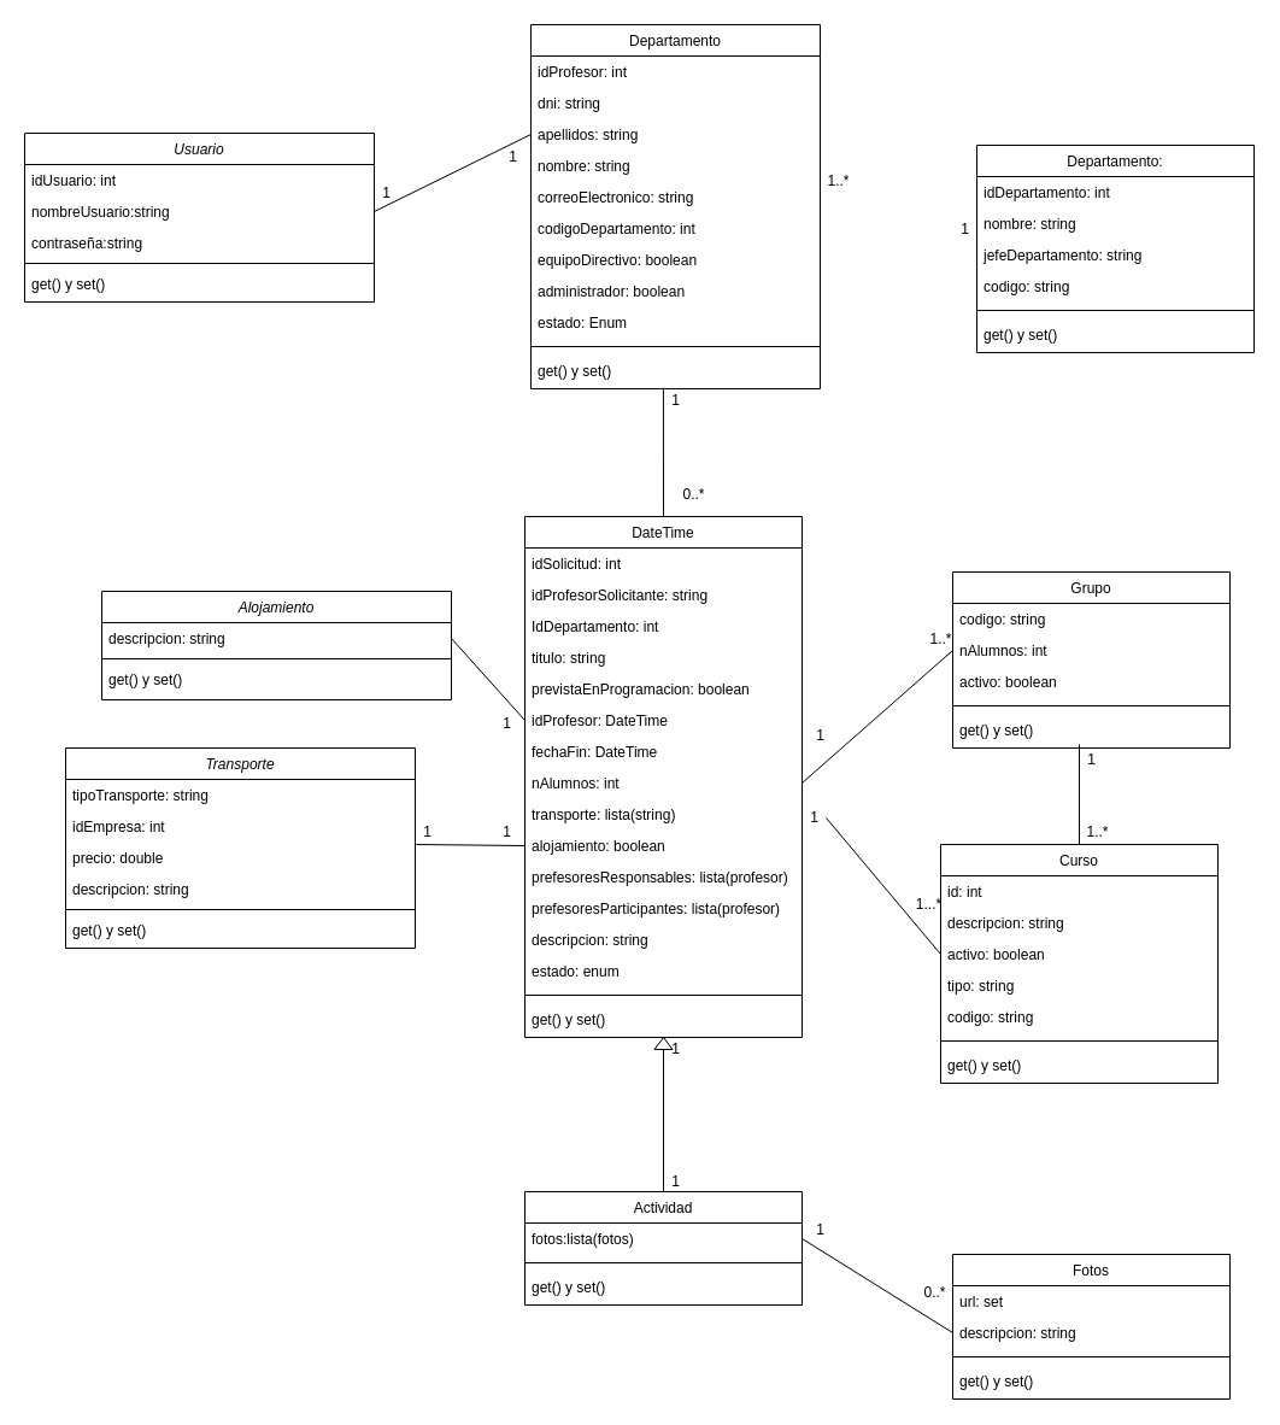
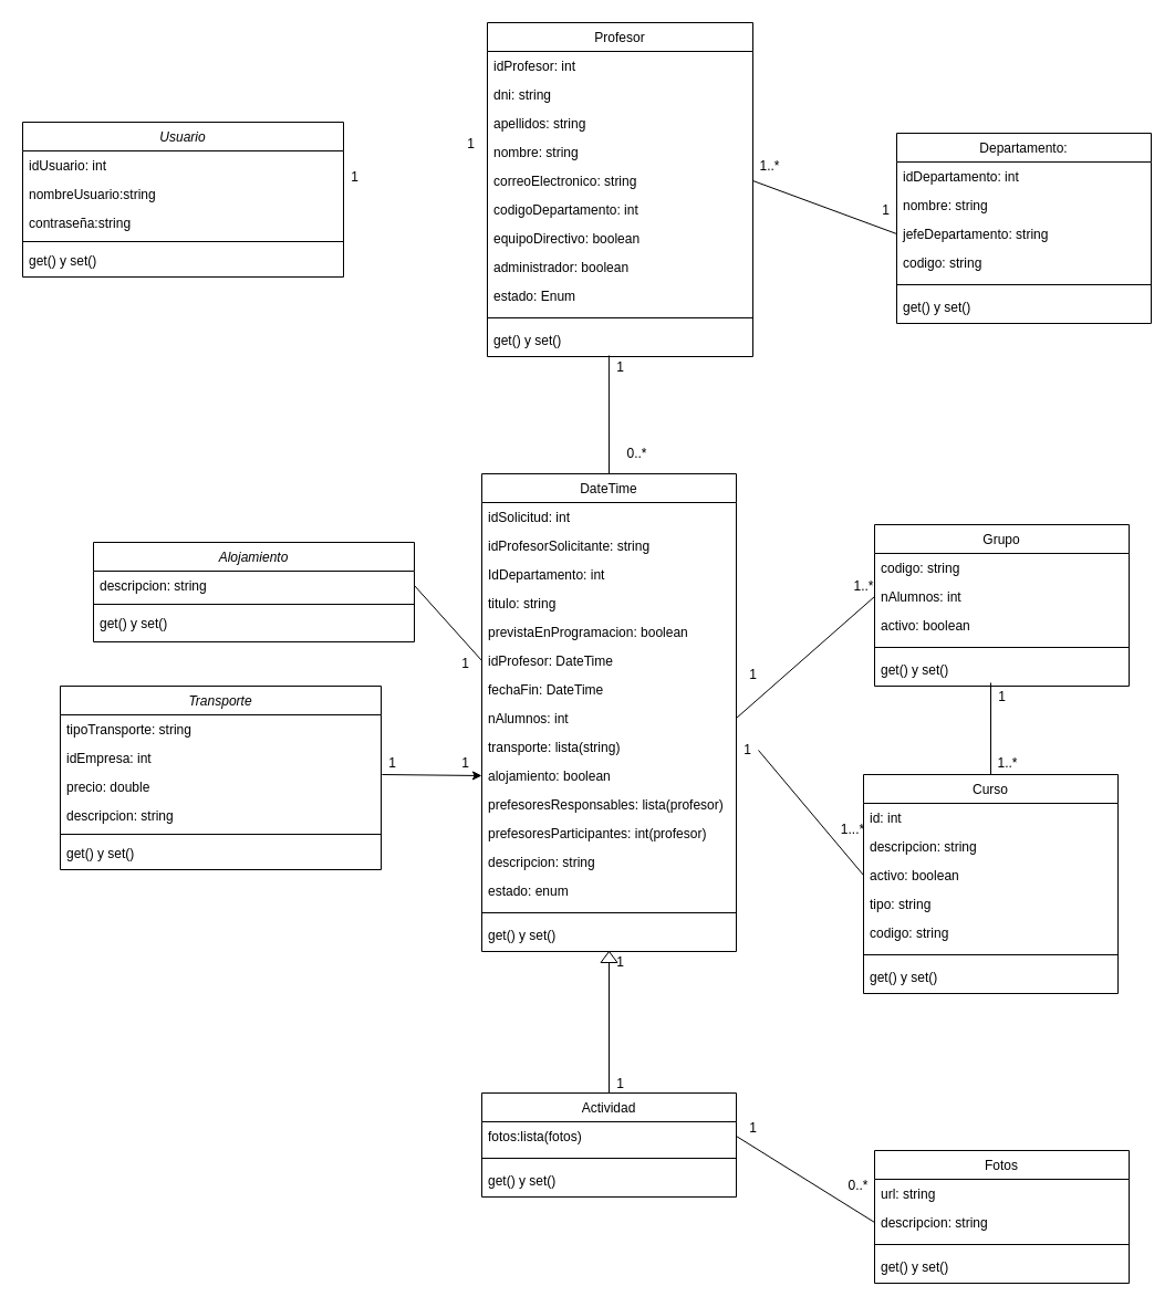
- <mxCell id="8" value="Departamento" style="swimlane;fontStyle=0;align=center;verticalAlign=top;childLayout=stackLayout;horizontal=1;startSize=26;horizontalStack=0;resizeParent=1;resizeLast=0;collapsible=1;marginBottom=0;rounded=0;shadow=0;strokeWidth=1;" parent="1" vertex="1"><mxGeometry x="440" y="20" width="240" height="302" as="geometry"><mxRectangle x="550" y="140" width="160" height="26" as="alternateBounds" /></mxGeometry></mxCell>
+ <mxCell id="8" value="Profesor" style="swimlane;fontStyle=0;align=center;verticalAlign=top;childLayout=stackLayout;horizontal=1;startSize=26;horizontalStack=0;resizeParent=1;resizeLast=0;collapsible=1;marginBottom=0;rounded=0;shadow=0;strokeWidth=1;" parent="1" vertex="1"><mxGeometry x="440" y="20" width="240" height="302" as="geometry"><mxRectangle x="550" y="140" width="160" height="26" as="alternateBounds" /></mxGeometry></mxCell>
- <mxCell id="86" value="" style="endArrow=none;html=1;rounded=0;entryX=0;entryY=0.5;entryDx=0;entryDy=0;exitX=1;exitY=0.5;exitDx=0;exitDy=0;" edge="1" parent="1" source="4" target="11"><mxGeometry width="50" height="50" relative="1" as="geometry"><mxPoint x="500" y="370" as="sourcePoint" /><mxPoint x="550" y="320" as="targetPoint" /></mxGeometry></mxCell>
+ <mxCell id="87" value="" style="endArrow=none;html=1;rounded=0;entryX=1;entryY=0.5;entryDx=0;entryDy=0;exitX=0;exitY=0.5;exitDx=0;exitDy=0;" edge="1" parent="1" source="23" target="13"><mxGeometry width="50" height="50" relative="1" as="geometry"><mxPoint x="500" y="370" as="sourcePoint" /><mxPoint x="550" y="320" as="targetPoint" /></mxGeometry></mxCell>
- <mxCell id="95" value="" style="endArrow=none;html=1;rounded=0;entryX=0;entryY=0.5;entryDx=0;entryDy=0;exitX=1.003;exitY=0.077;exitDx=0;exitDy=0;exitPerimeter=0;" edge="1" parent="1" source="52" target="37"><mxGeometry width="50" height="50" relative="1" as="geometry"><mxPoint x="344" y="720" as="sourcePoint" /><mxPoint x="489" y="720" as="targetPoint" /></mxGeometry></mxCell>
+ <mxCell id="95" value="" style="endArrow=classic;html=1;rounded=0;entryX=0;entryY=0.5;entryDx=0;entryDy=0;exitX=1.003;exitY=0.077;exitDx=0;exitDy=0;exitPerimeter=0;" edge="1" parent="1" source="52" target="37"><mxGeometry width="50" height="50" relative="1" as="geometry"><mxPoint x="344" y="720" as="sourcePoint" /><mxPoint x="489" y="720" as="targetPoint" /></mxGeometry></mxCell>
- <mxCell id="39" value="prefesoresParticipantes: lista(profesor)" style="text;align=left;verticalAlign=top;spacingLeft=4;spacingRight=4;overflow=hidden;rotatable=0;points=[[0,0.5],[1,0.5]];portConstraint=eastwest;rounded=0;shadow=0;html=0;" parent="27" vertex="1"><mxGeometry y="312" width="230" height="26" as="geometry" /></mxCell>
+ <mxCell id="39" value="prefesoresParticipantes: int(profesor)" style="text;align=left;verticalAlign=top;spacingLeft=4;spacingRight=4;overflow=hidden;rotatable=0;points=[[0,0.5],[1,0.5]];portConstraint=eastwest;rounded=0;shadow=0;html=0;" parent="27" vertex="1"><mxGeometry y="312" width="230" height="26" as="geometry" /></mxCell>
- <mxCell id="67" value="url: set" style="text;align=left;verticalAlign=top;spacingLeft=4;spacingRight=4;overflow=hidden;rotatable=0;points=[[0,0.5],[1,0.5]];portConstraint=eastwest;" vertex="1" parent="66"><mxGeometry y="26" width="230" height="26" as="geometry" /></mxCell>
+ <mxCell id="67" value="url: string" style="text;align=left;verticalAlign=top;spacingLeft=4;spacingRight=4;overflow=hidden;rotatable=0;points=[[0,0.5],[1,0.5]];portConstraint=eastwest;" vertex="1" parent="66"><mxGeometry y="26" width="230" height="26" as="geometry" /></mxCell>
